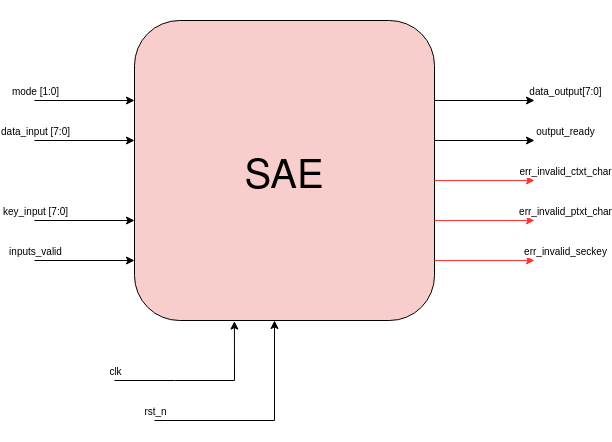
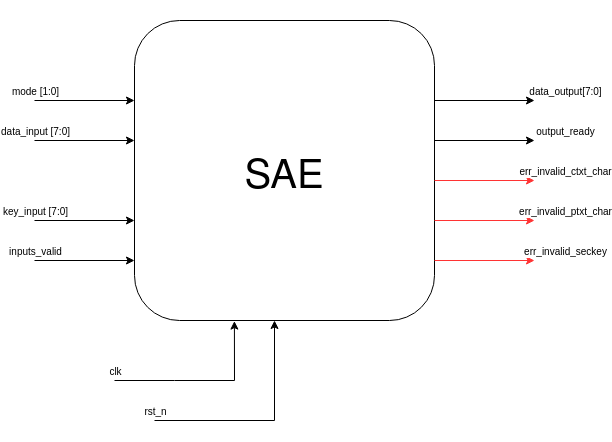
- <mxCell id="2" value="&lt;font data-font-src=&quot;https://fonts.googleapis.com/css?family=Helvetica+Neue&quot; face=&quot;Helvetica Neue&quot; style=&quot;font-size: 40px;&quot;&gt;SAE&lt;/font&gt;" style="whiteSpace=wrap;html=1;aspect=fixed;rounded=1;strokeWidth=1;fillColor=#f8cecc;" vertex="1" parent="1"><mxGeometry x="120" y="20" width="300" height="300" as="geometry" /></mxCell>
+ <mxCell id="2" value="&lt;font data-font-src=&quot;https://fonts.googleapis.com/css?family=Helvetica+Neue&quot; face=&quot;Helvetica Neue&quot; style=&quot;font-size: 40px;&quot;&gt;SAE&lt;/font&gt;" style="whiteSpace=wrap;html=1;aspect=fixed;rounded=1;strokeWidth=1;" vertex="1" parent="1"><mxGeometry x="120" y="20" width="300" height="300" as="geometry" /></mxCell>
